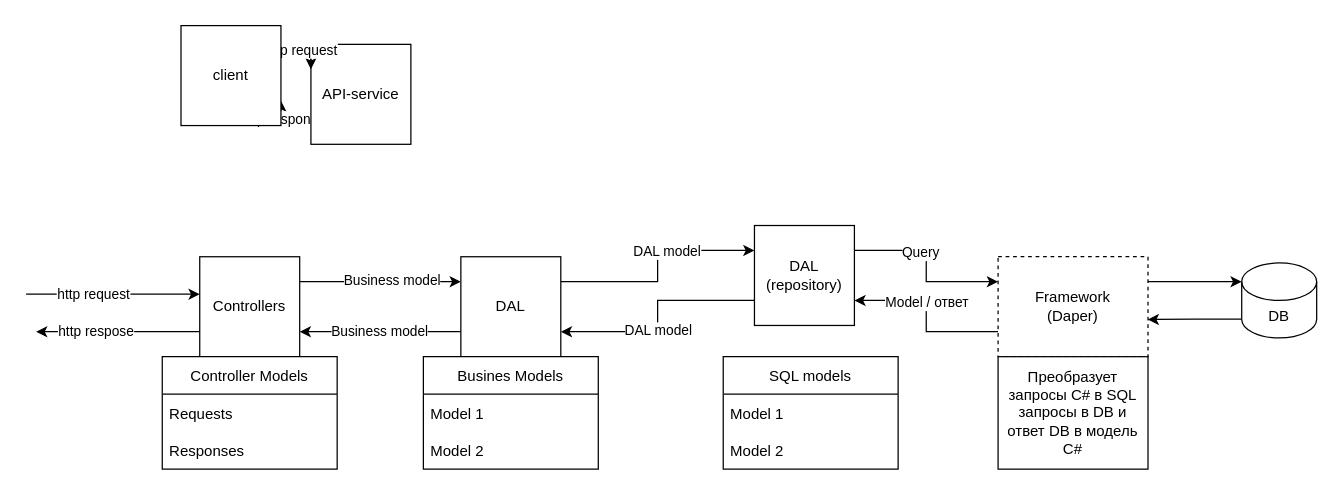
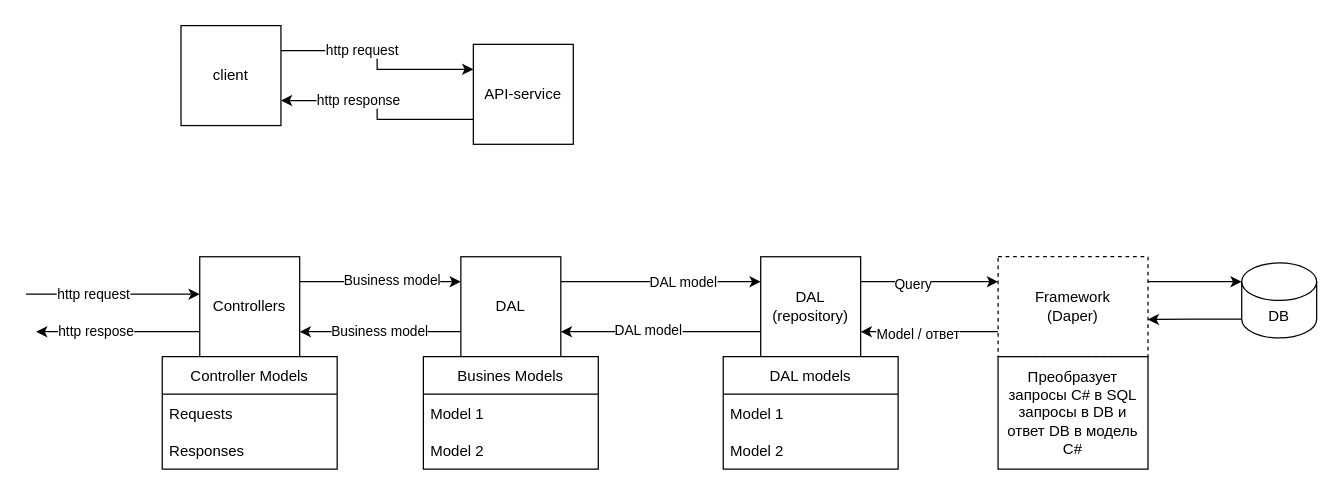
- <mxCell id="4" value="API-service" style="whiteSpace=wrap;html=1;aspect=fixed;" vertex="1" parent="1"><mxGeometry x="248" y="35" width="80" height="80" as="geometry" /></mxCell>
+ <mxCell id="4" value="API-service" style="whiteSpace=wrap;html=1;aspect=fixed;" vertex="1" parent="1"><mxGeometry x="378" y="35" width="80" height="80" as="geometry" /></mxCell>
- <mxCell id="29" value="DAL&lt;br&gt;(repository)" style="whiteSpace=wrap;html=1;aspect=fixed;" vertex="1" parent="1"><mxGeometry x="603" y="180" width="80" height="80" as="geometry" /></mxCell>
+ <mxCell id="29" value="DAL&lt;br&gt;(repository)" style="whiteSpace=wrap;html=1;aspect=fixed;" vertex="1" parent="1"><mxGeometry x="608" y="205" width="80" height="80" as="geometry" /></mxCell>
- <mxCell id="30" value="SQL models" style="swimlane;fontStyle=0;childLayout=stackLayout;horizontal=1;startSize=30;horizontalStack=0;resizeParent=1;resizeParentMax=0;resizeLast=0;collapsible=1;marginBottom=0;" vertex="1" parent="1"><mxGeometry x="578" y="285" width="140" height="90" as="geometry" /></mxCell>
+ <mxCell id="30" value="DAL models" style="swimlane;fontStyle=0;childLayout=stackLayout;horizontal=1;startSize=30;horizontalStack=0;resizeParent=1;resizeParentMax=0;resizeLast=0;collapsible=1;marginBottom=0;" vertex="1" parent="1"><mxGeometry x="578" y="285" width="140" height="90" as="geometry" /></mxCell>
